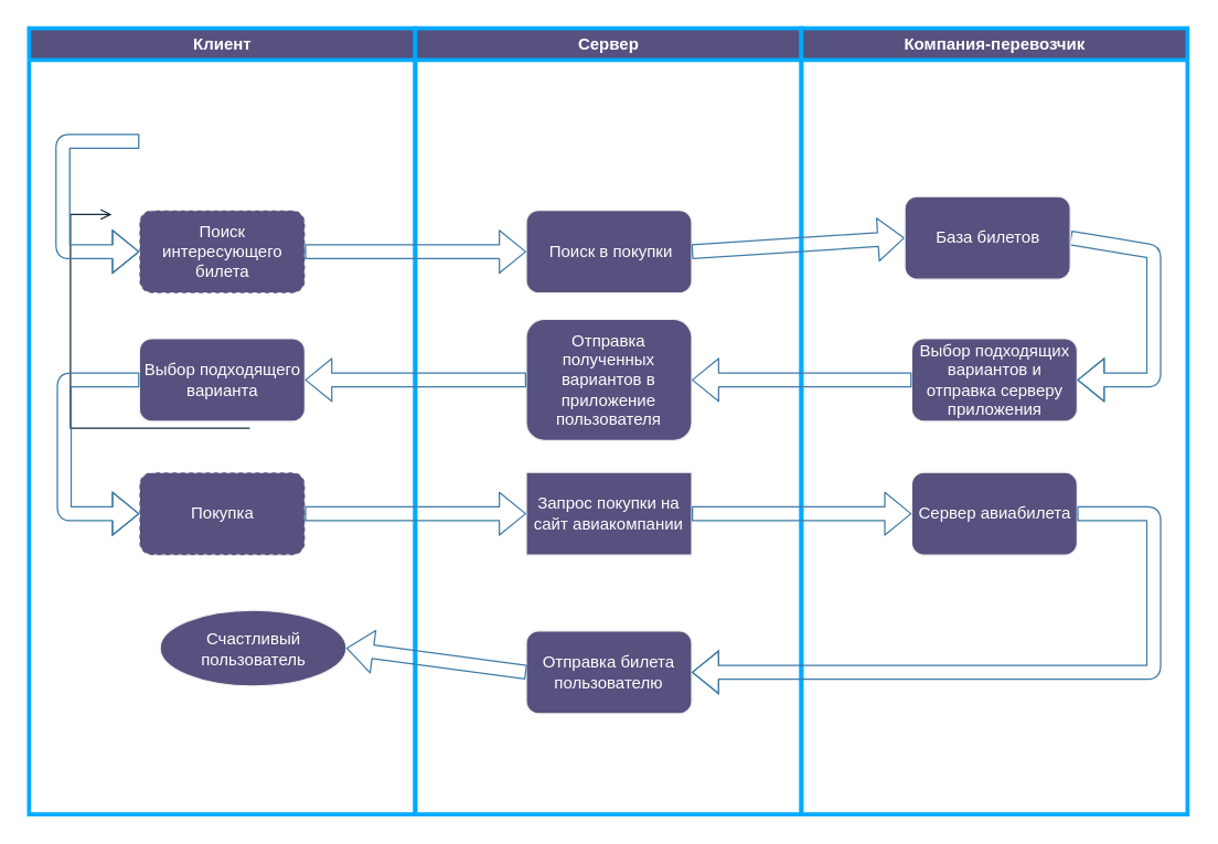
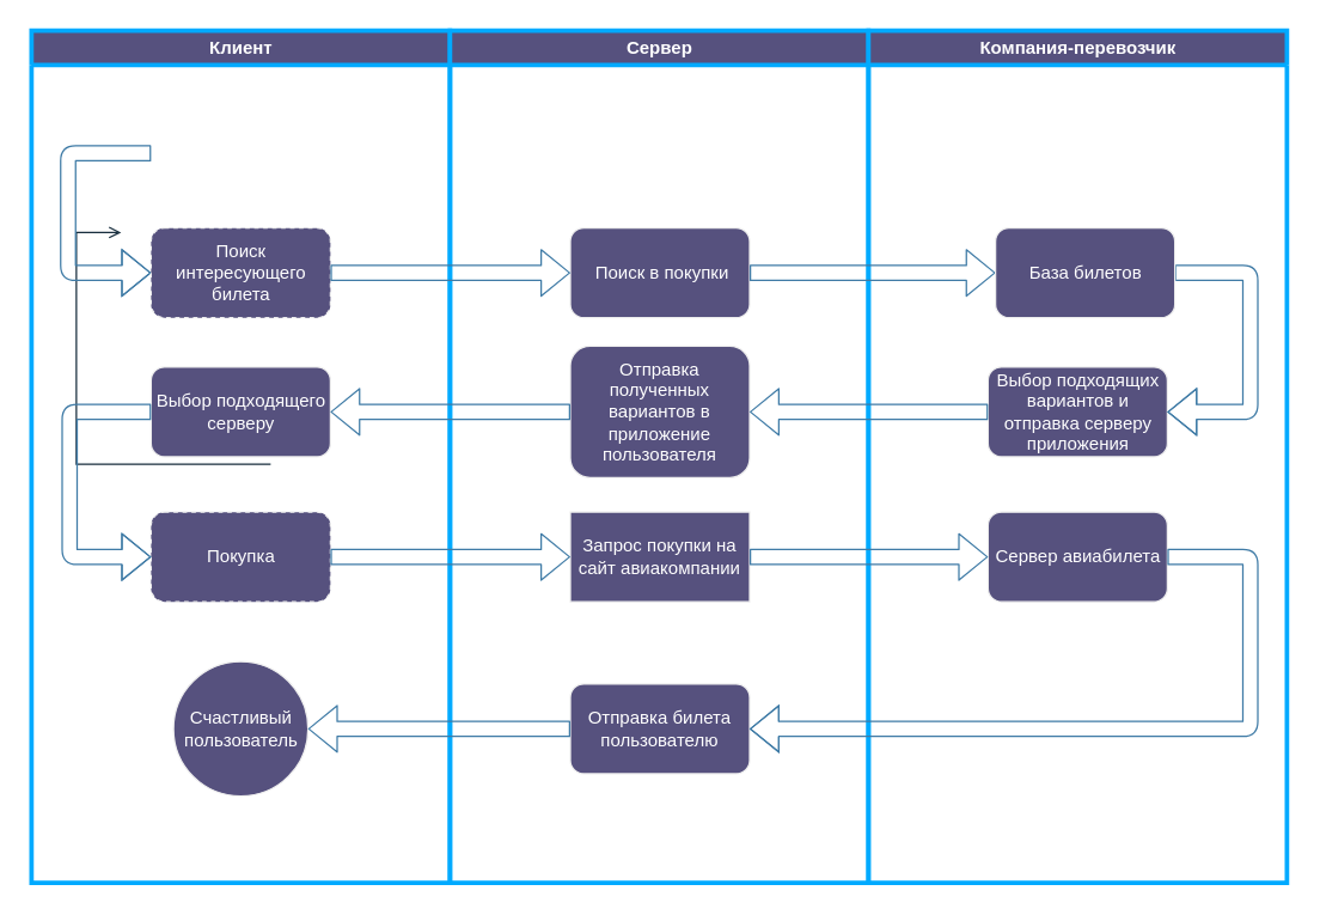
- <mxCell id="19" value="База билетов" style="rounded=1;whiteSpace=wrap;html=1;labelBackgroundColor=none;fillColor=#56517E;strokeColor=#EEEEEE;fontColor=#FFFFFF;" vertex="1" parent="13"><mxGeometry x="75" y="122" width="120" height="60" as="geometry" /></mxCell>
+ <mxCell id="19" value="База билетов" style="rounded=1;whiteSpace=wrap;html=1;labelBackgroundColor=none;fillColor=#56517E;strokeColor=#EEEEEE;fontColor=#FFFFFF;" vertex="1" parent="13"><mxGeometry x="85" y="132" width="120" height="60" as="geometry" /></mxCell>
- <mxCell id="5" value="Выбор подходящего варианта" style="rounded=1;whiteSpace=wrap;html=1;labelBackgroundColor=none;fillColor=#56517E;strokeColor=#EEEEEE;fontColor=#FFFFFF;" vertex="1" parent="2"><mxGeometry x="80" y="225" width="120" height="60" as="geometry" /></mxCell>
+ <mxCell id="5" value="Выбор подходящего серверу" style="rounded=1;whiteSpace=wrap;html=1;labelBackgroundColor=none;fillColor=#56517E;strokeColor=#EEEEEE;fontColor=#FFFFFF;" vertex="1" parent="2"><mxGeometry x="80" y="225" width="120" height="60" as="geometry" /></mxCell>
- <mxCell id="8" value="Счастливый пользователь" style="ellipse;whiteSpace=wrap;html=1;aspect=fixed;fillColor=#56517E;strokeColor=#EEEEEE;labelBackgroundColor=none;fontColor=#FFFFFF;" vertex="1" parent="2"><mxGeometry x="95" y="422" width="135" height="55" as="geometry" /></mxCell>
+ <mxCell id="8" value="Счастливый пользователь" style="ellipse;whiteSpace=wrap;html=1;aspect=fixed;fillColor=#56517E;strokeColor=#EEEEEE;labelBackgroundColor=none;fontColor=#FFFFFF;" vertex="1" parent="2"><mxGeometry x="95" y="422" width="90" height="90" as="geometry" /></mxCell>
